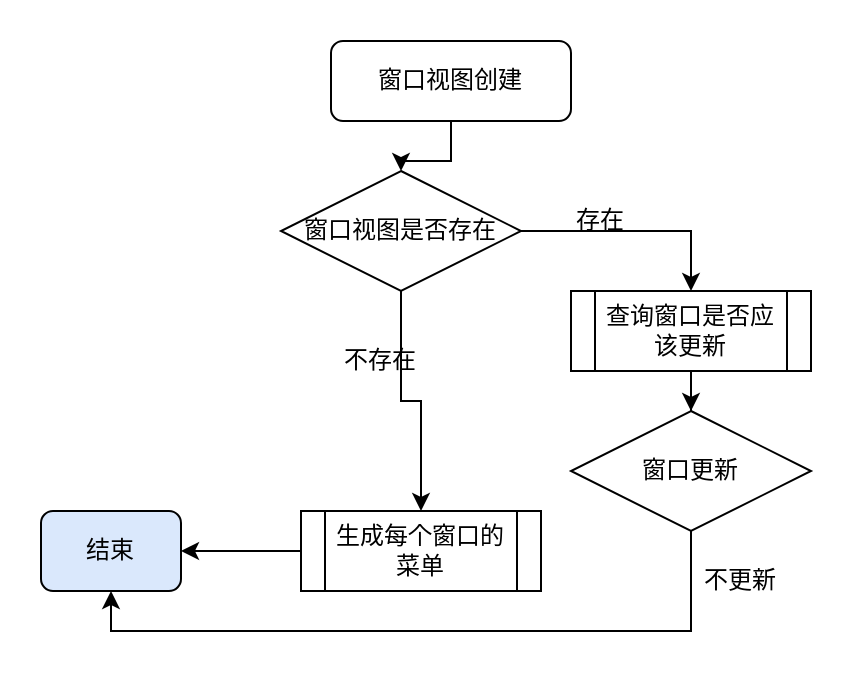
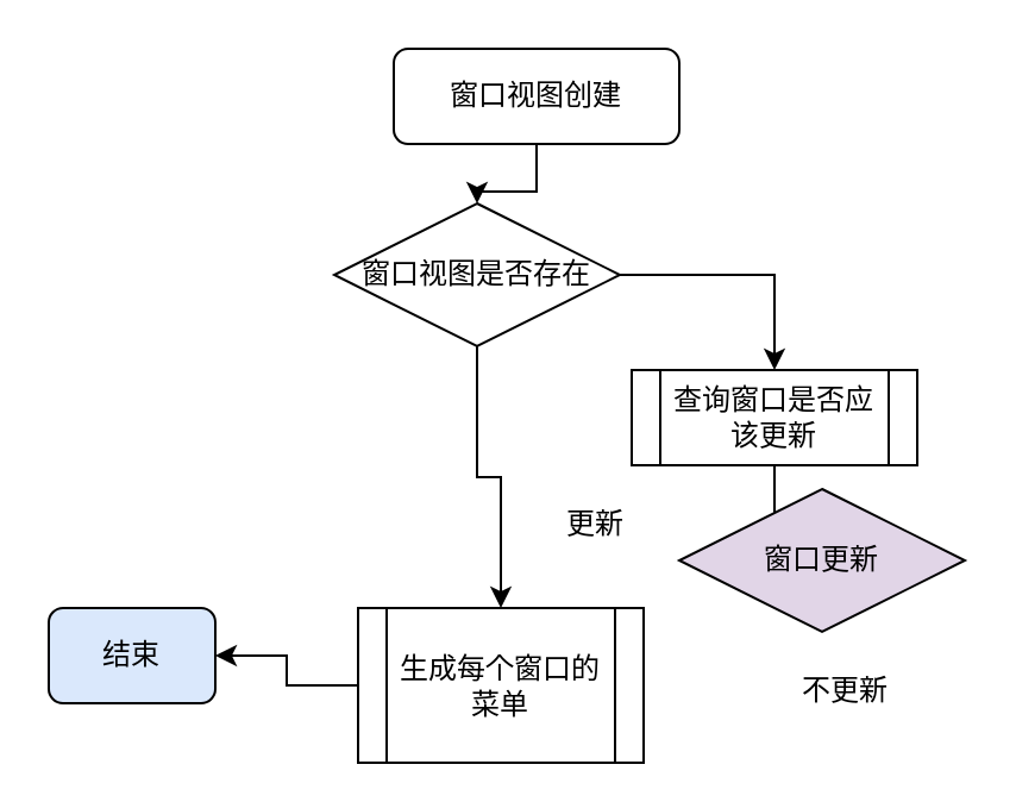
- <mxCell id="14" value="存在" style="text;html=1;align=center;verticalAlign=middle;whiteSpace=wrap;rounded=0;" parent="1" vertex="1"><mxGeometry x="270" y="95" width="60" height="30" as="geometry" /></mxCell>
- <mxCell id="8" value="查询窗口是否应该更新" style="shape=process;whiteSpace=wrap;html=1;backgroundOutline=1;" parent="1" vertex="1"><mxGeometry x="285" y="145" width="120" height="40" as="geometry" /></mxCell>
+ <mxCell id="8" value="查询窗口是否应该更新" style="shape=process;whiteSpace=wrap;html=1;backgroundOutline=1;" parent="1" vertex="1"><mxGeometry x="265" y="155" width="120" height="40" as="geometry" /></mxCell>
- <mxCell id="15" value="不存在" style="text;html=1;align=center;verticalAlign=middle;whiteSpace=wrap;rounded=0;" parent="1" vertex="1"><mxGeometry x="160" y="165" width="60" height="30" as="geometry" /></mxCell>
+ <mxCell id="16" value="更新" style="text;html=1;align=center;verticalAlign=middle;whiteSpace=wrap;rounded=0;" parent="1" vertex="1"><mxGeometry x="220" y="205" width="60" height="30" as="geometry" /></mxCell>
- <mxCell id="10" value="窗口更新" style="rhombus;whiteSpace=wrap;html=1;" parent="1" vertex="1"><mxGeometry x="285" y="205" width="120" height="60" as="geometry" /></mxCell>
+ <mxCell id="10" value="窗口更新" style="rhombus;whiteSpace=wrap;html=1;fillColor=#e1d5e7;" parent="1" vertex="1"><mxGeometry x="285" y="205" width="120" height="60" as="geometry" /></mxCell>
- <mxCell id="13" value="生成每个窗口的菜单" style="shape=process;whiteSpace=wrap;html=1;backgroundOutline=1;" parent="1" vertex="1"><mxGeometry x="150" y="255" width="120" height="40" as="geometry" /></mxCell>
+ <mxCell id="13" value="生成每个窗口的菜单" style="shape=process;whiteSpace=wrap;html=1;backgroundOutline=1;" parent="1" vertex="1"><mxGeometry x="150" y="255" width="120" height="65" as="geometry" /></mxCell>
- <mxCell id="17" value="不更新" style="text;html=1;align=center;verticalAlign=middle;whiteSpace=wrap;rounded=0;" parent="1" vertex="1"><mxGeometry x="340" y="275" width="60" height="30" as="geometry" /></mxCell>
+ <mxCell id="17" value="不更新" style="text;html=1;align=center;verticalAlign=middle;whiteSpace=wrap;rounded=0;" parent="1" vertex="1"><mxGeometry x="325" y="275" width="60" height="30" as="geometry" /></mxCell>
- <mxCell id="9" style="edgeStyle=orthogonalEdgeStyle;rounded=0;orthogonalLoop=1;jettySize=auto;html=1;entryX=0.5;entryY=1;entryDx=0;entryDy=0;" parent="1" source="10" target="11" edge="1"><mxGeometry relative="1" as="geometry"><Array as="points"><mxPoint x="345" y="315" /><mxPoint x="55" y="315" /></Array></mxGeometry></mxCell>
